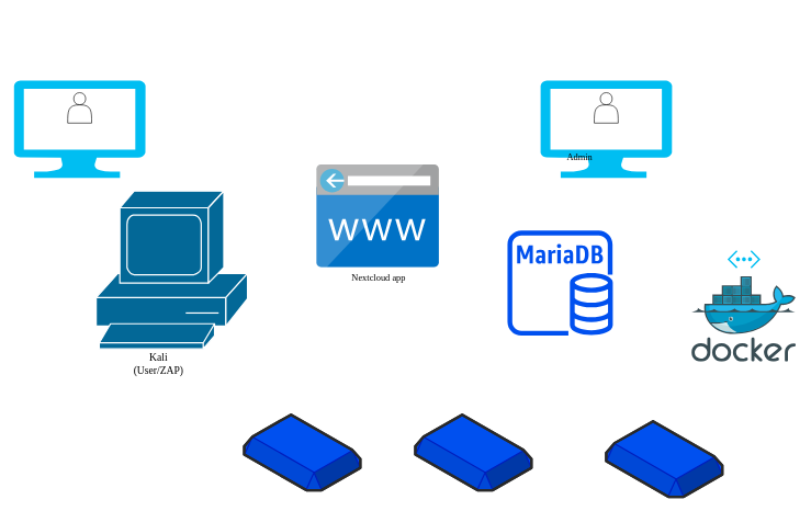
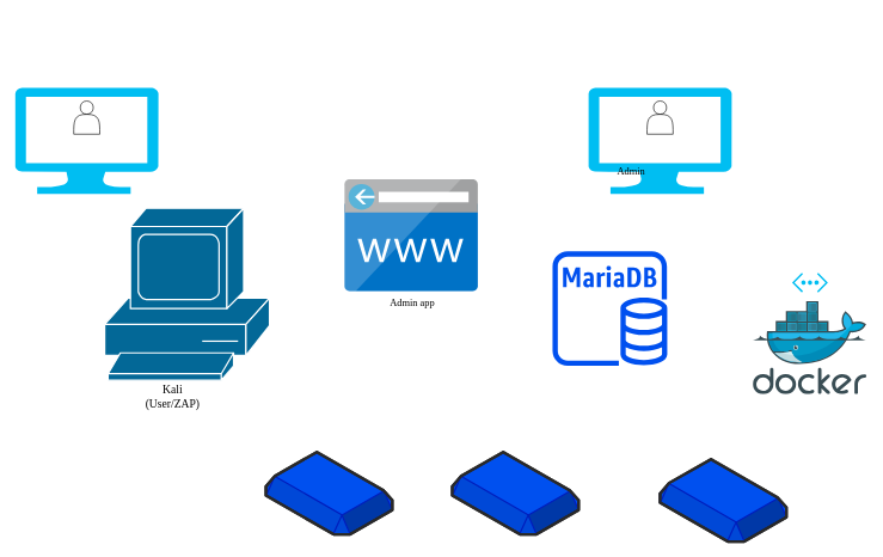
- <mxCell id="17" value="&lt;font style=&quot;font-size: 14px;&quot; face=&quot;Georgia&quot;&gt;Nextcloud app&lt;/font&gt;" style="text;html=1;whiteSpace=wrap;strokeColor=none;fillColor=none;align=center;verticalAlign=middle;rounded=0;" vertex="1" parent="15"><mxGeometry x="32.297" y="156.471" width="125.405" height="33.529" as="geometry" /></mxCell>
+ <mxCell id="17" value="&lt;font style=&quot;font-size: 14px;&quot; face=&quot;Georgia&quot;&gt;Admin app&lt;/font&gt;" style="text;html=1;whiteSpace=wrap;strokeColor=none;fillColor=none;align=center;verticalAlign=middle;rounded=0;" vertex="1" parent="15"><mxGeometry x="32.297" y="156.471" width="125.405" height="33.529" as="geometry" /></mxCell>
